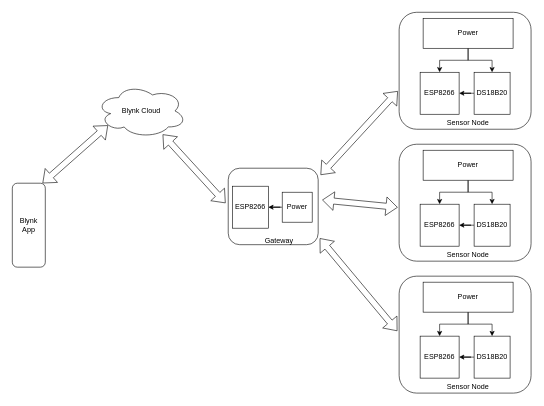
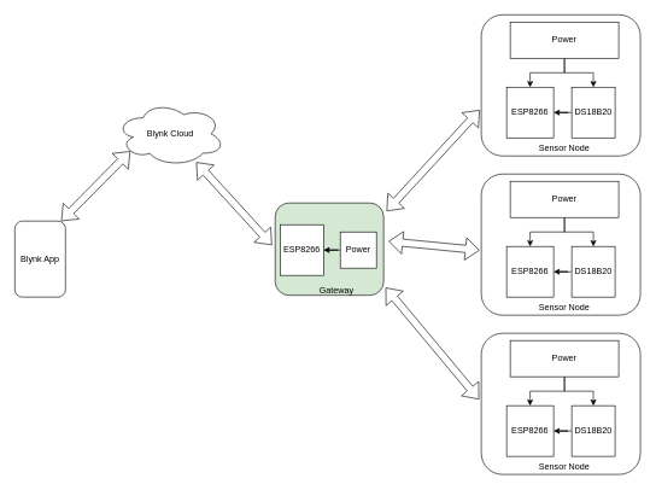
- <mxCell id="32" value="&lt;br&gt;&lt;br&gt;&lt;br&gt;&lt;br&gt;&lt;br&gt;&lt;br&gt;&lt;br&gt;&lt;br&gt;&lt;span style=&quot;white-space: pre;&quot;&gt; &lt;/span&gt;&amp;nbsp; &amp;nbsp;&lt;span style=&quot;white-space: pre;&quot;&gt; &lt;/span&gt;&lt;span style=&quot;white-space: pre;&quot;&gt; &lt;/span&gt;Gateway" style="rounded=1;whiteSpace=wrap;html=1;" vertex="1" parent="1"><mxGeometry x="380" y="280" width="150" height="127.5" as="geometry" /></mxCell>
+ <mxCell id="32" value="&lt;br&gt;&lt;br&gt;&lt;br&gt;&lt;br&gt;&lt;br&gt;&lt;br&gt;&lt;br&gt;&lt;br&gt;&lt;span style=&quot;white-space: pre;&quot;&gt; &lt;/span&gt;&amp;nbsp; &amp;nbsp;&lt;span style=&quot;white-space: pre;&quot;&gt; &lt;/span&gt;&lt;span style=&quot;white-space: pre;&quot;&gt; &lt;/span&gt;Gateway" style="rounded=1;whiteSpace=wrap;html=1;fillColor=#d5e8d4;" vertex="1" parent="1"><mxGeometry x="380" y="280" width="150" height="127.5" as="geometry" /></mxCell>
- <mxCell id="36" value="Blynk App" style="rounded=1;whiteSpace=wrap;html=1;" vertex="1" parent="1"><mxGeometry x="20" y="305" width="55" height="140" as="geometry" /></mxCell>
+ <mxCell id="36" value="Blynk App" style="rounded=1;whiteSpace=wrap;html=1;" vertex="1" parent="1"><mxGeometry x="20" y="305" width="70" height="105" as="geometry" /></mxCell>
